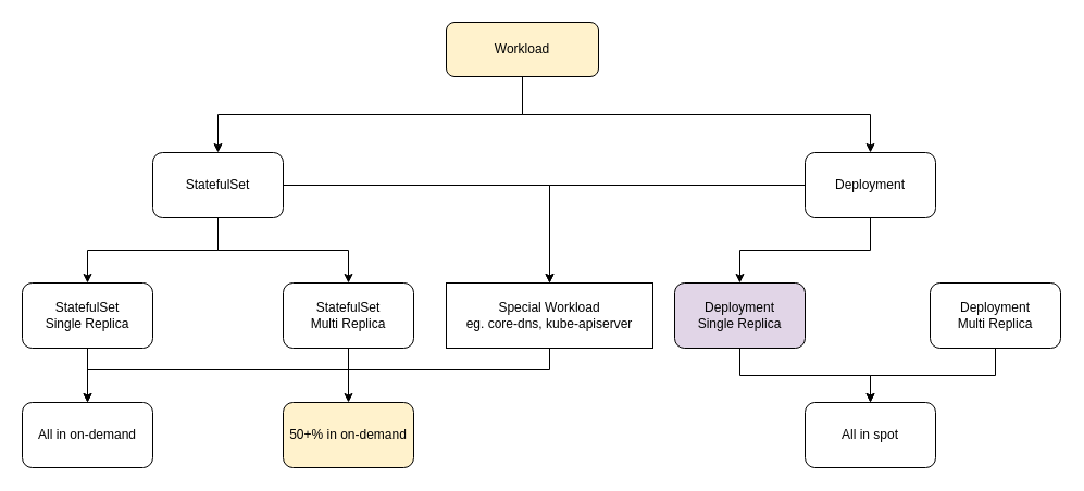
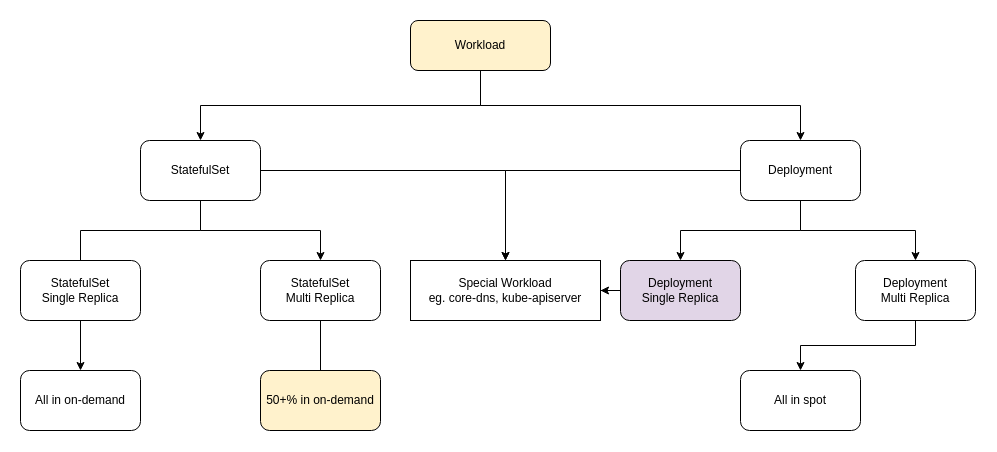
+ <mxCell id="10" style="edgeStyle=orthogonalEdgeStyle;rounded=0;orthogonalLoop=1;jettySize=auto;html=1;entryX=0.5;entryY=0;entryDx=0;entryDy=0;" edge="1" parent="1" source="12" target="20"><mxGeometry relative="1" as="geometry" /></mxCell>
- <mxCell id="6" style="edgeStyle=orthogonalEdgeStyle;rounded=0;orthogonalLoop=1;jettySize=auto;html=1;entryX=0.5;entryY=0;entryDx=0;entryDy=0;" edge="1" parent="1" source="8" target="14"><mxGeometry relative="1" as="geometry" /></mxCell>
+ <mxCell id="6" style="edgeStyle=orthogonalEdgeStyle;rounded=0;orthogonalLoop=1;jettySize=auto;html=1;entryX=0.5;entryY=0;entryDx=0;entryDy=0;endArrow=none;" edge="1" parent="1" source="8" target="14"><mxGeometry relative="1" as="geometry" /></mxCell>
- <mxCell id="24" style="edgeStyle=orthogonalEdgeStyle;rounded=0;orthogonalLoop=1;jettySize=auto;html=1;entryX=0.5;entryY=0;entryDx=0;entryDy=0;" edge="1" parent="1" source="25" target="21"><mxGeometry relative="1" as="geometry"><Array as="points"><mxPoint x="505" y="340" /><mxPoint y="340" x="80" /></Array></mxGeometry></mxCell>
- <mxCell id="17" style="edgeStyle=orthogonalEdgeStyle;rounded=0;orthogonalLoop=1;jettySize=auto;html=1;entryX=0.5;entryY=0;entryDx=0;entryDy=0;" edge="1" parent="1" source="18" target="23"><mxGeometry relative="1" as="geometry" /></mxCell>
+ <mxCell id="17" style="edgeStyle=orthogonalEdgeStyle;rounded=0;orthogonalLoop=1;jettySize=auto;html=1;" edge="1" parent="1" source="18" target="25"><mxGeometry relative="1" as="geometry" /></mxCell>
- <mxCell id="15" style="edgeStyle=orthogonalEdgeStyle;rounded=0;orthogonalLoop=1;jettySize=auto;html=1;entryX=0.5;entryY=0;entryDx=0;entryDy=0;" edge="1" parent="1" source="16" target="22"><mxGeometry relative="1" as="geometry" /></mxCell>
+ <mxCell id="15" style="edgeStyle=orthogonalEdgeStyle;rounded=0;orthogonalLoop=1;jettySize=auto;html=1;entryX=0.5;entryY=0;entryDx=0;entryDy=0;endArrow=none;" edge="1" parent="1" source="16" target="22"><mxGeometry relative="1" as="geometry" /></mxCell>
